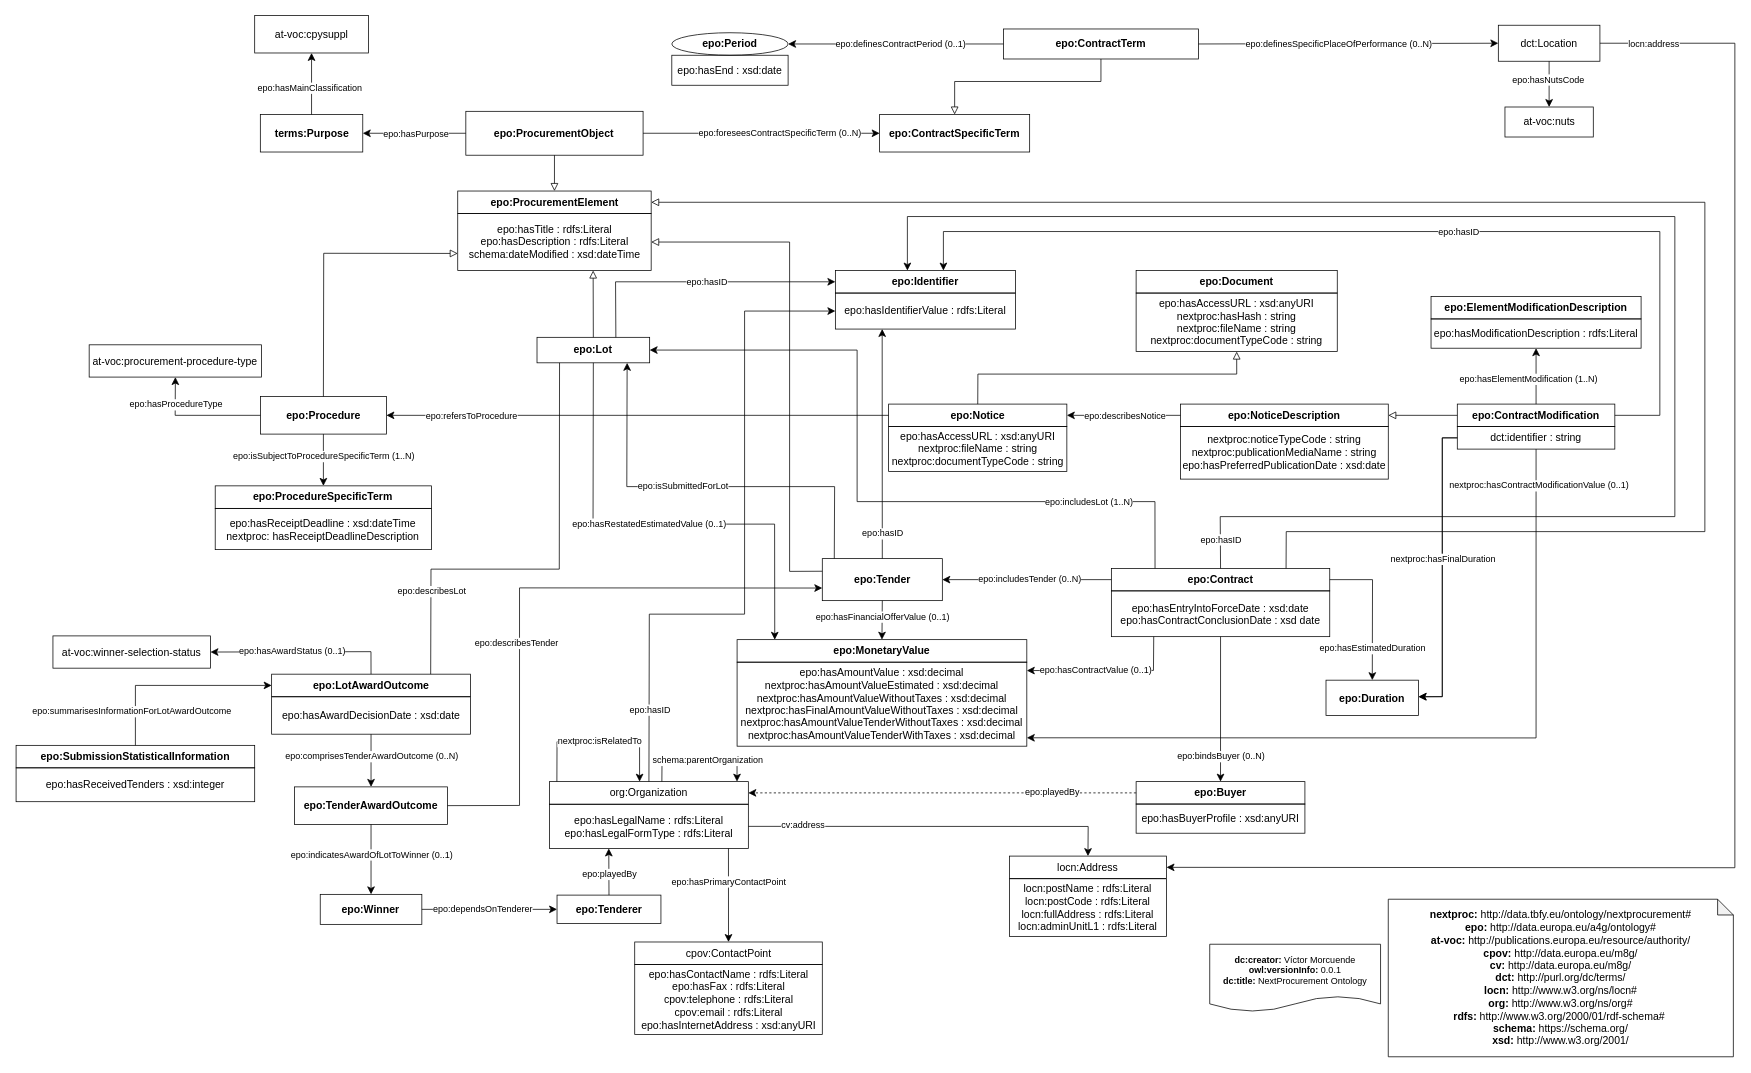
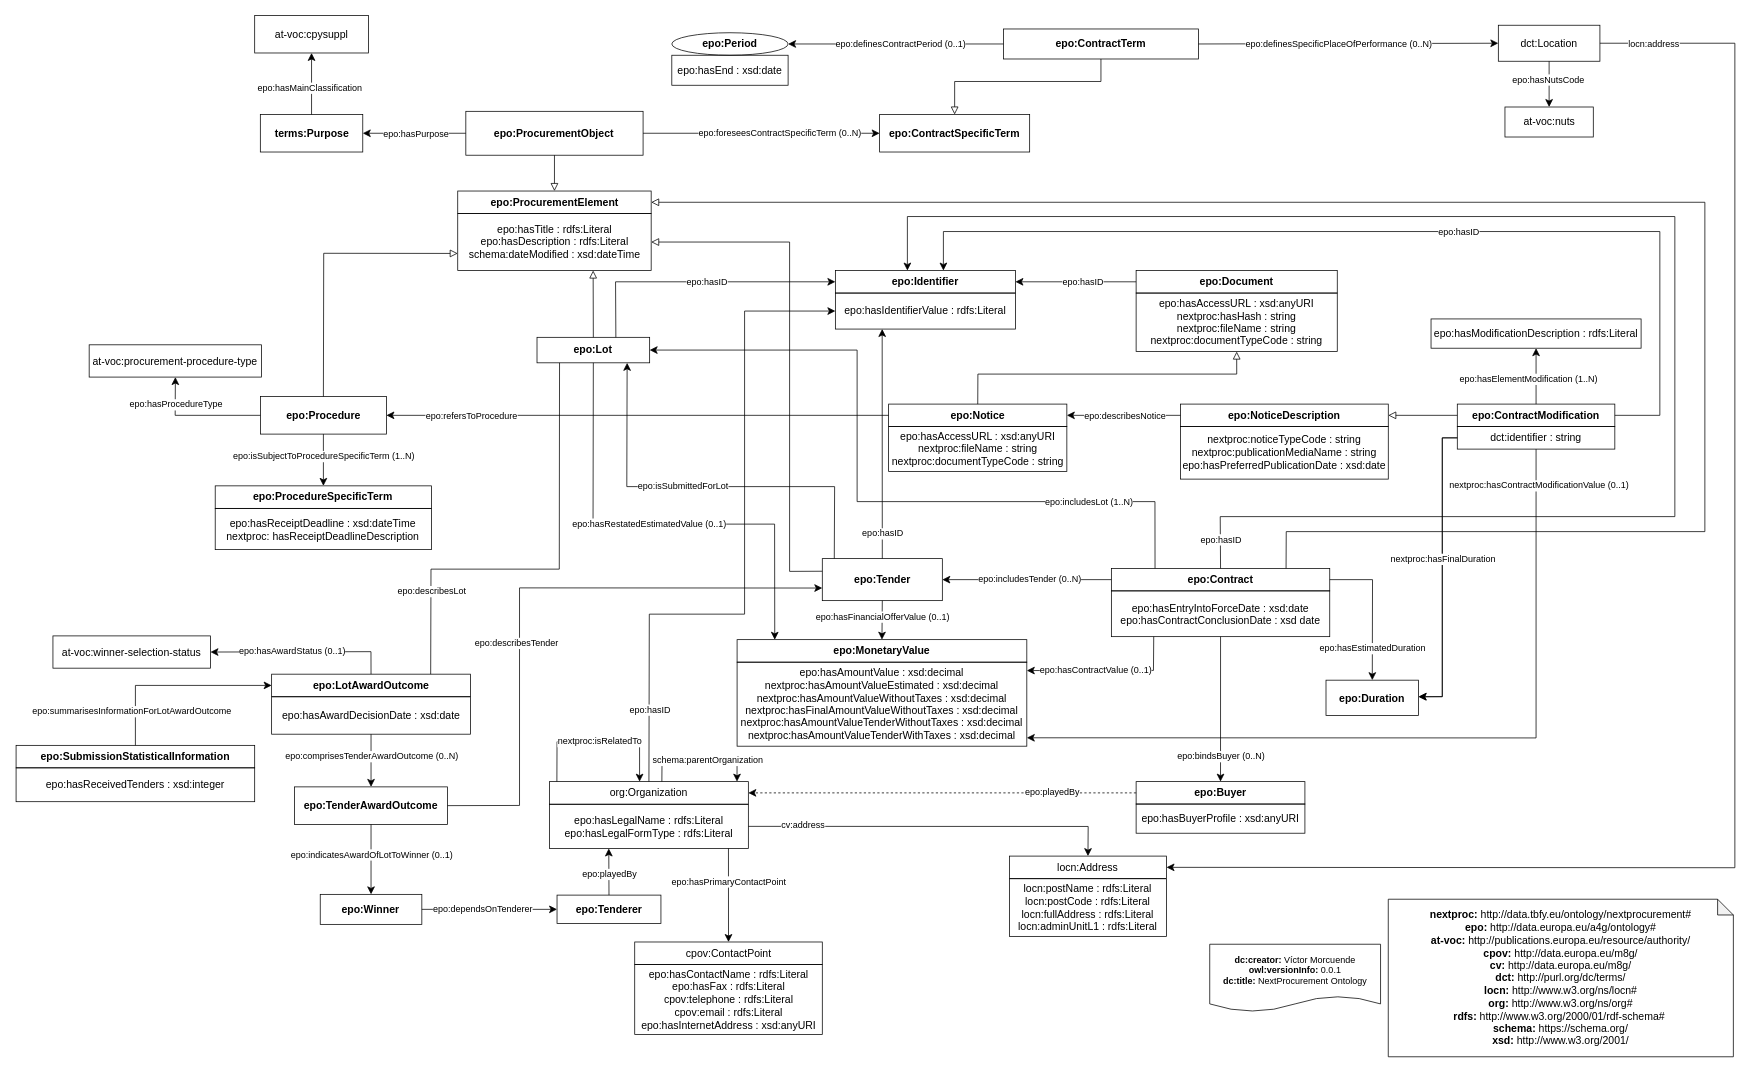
+ <mxCell id="81" value="" style="endArrow=classic;html=1;endSize=8;arcSize=0;rounded=0;exitX=0;exitY=0.5;exitDx=0;exitDy=0;entryX=1;entryY=0.5;entryDx=0;entryDy=0;" parent="1" source="79" target="20" edge="1"><mxGeometry width="50" height="50" relative="1" as="geometry"><mxPoint x="1465" y="504.75" as="sourcePoint" /><mxPoint x="1355" y="502" as="targetPoint" /></mxGeometry></mxCell>
+ <mxCell id="82" value="&lt;div&gt;epo:hasID&lt;/div&gt;" style="text;html=1;align=center;verticalAlign=middle;resizable=0;points=[];labelBackgroundColor=#ffffff;" parent="81" vertex="1" connectable="0"><mxGeometry x="-0.127" relative="1" as="geometry"><mxPoint x="-1" as="offset" /></mxGeometry></mxCell>
- <mxCell id="132" value="&lt;div style=&quot;text-align: start;&quot;&gt;&lt;b&gt;&lt;span style=&quot;background-color: initial;&quot;&gt;epo:Element&lt;/span&gt;&lt;span style=&quot;background-color: initial;&quot;&gt;ModificationDescription&lt;/span&gt;&lt;/b&gt;&lt;br&gt;&lt;/div&gt;" style="rounded=0;whiteSpace=wrap;html=1;snapToPoint=1;points=[[0.1,0],[0.2,0],[0.3,0],[0.4,0],[0.5,0],[0.6,0],[0.7,0],[0.8,0],[0.9,0],[0,0.1],[0,0.3],[0,0.5],[0,0.7],[0,0.9],[0.1,1],[0.2,1],[0.3,1],[0.4,1],[0.5,1],[0.6,1],[0.7,1],[0.8,1],[0.9,1],[1,0.1],[1,0.3],[1,0.5],[1,0.7],[1,0.9]];fontFamily=Helvetica;fontSize=14;fillColor=none;" parent="1" vertex="1"><mxGeometry x="1907" y="394.5" width="280" height="30" as="geometry" /></mxCell>
